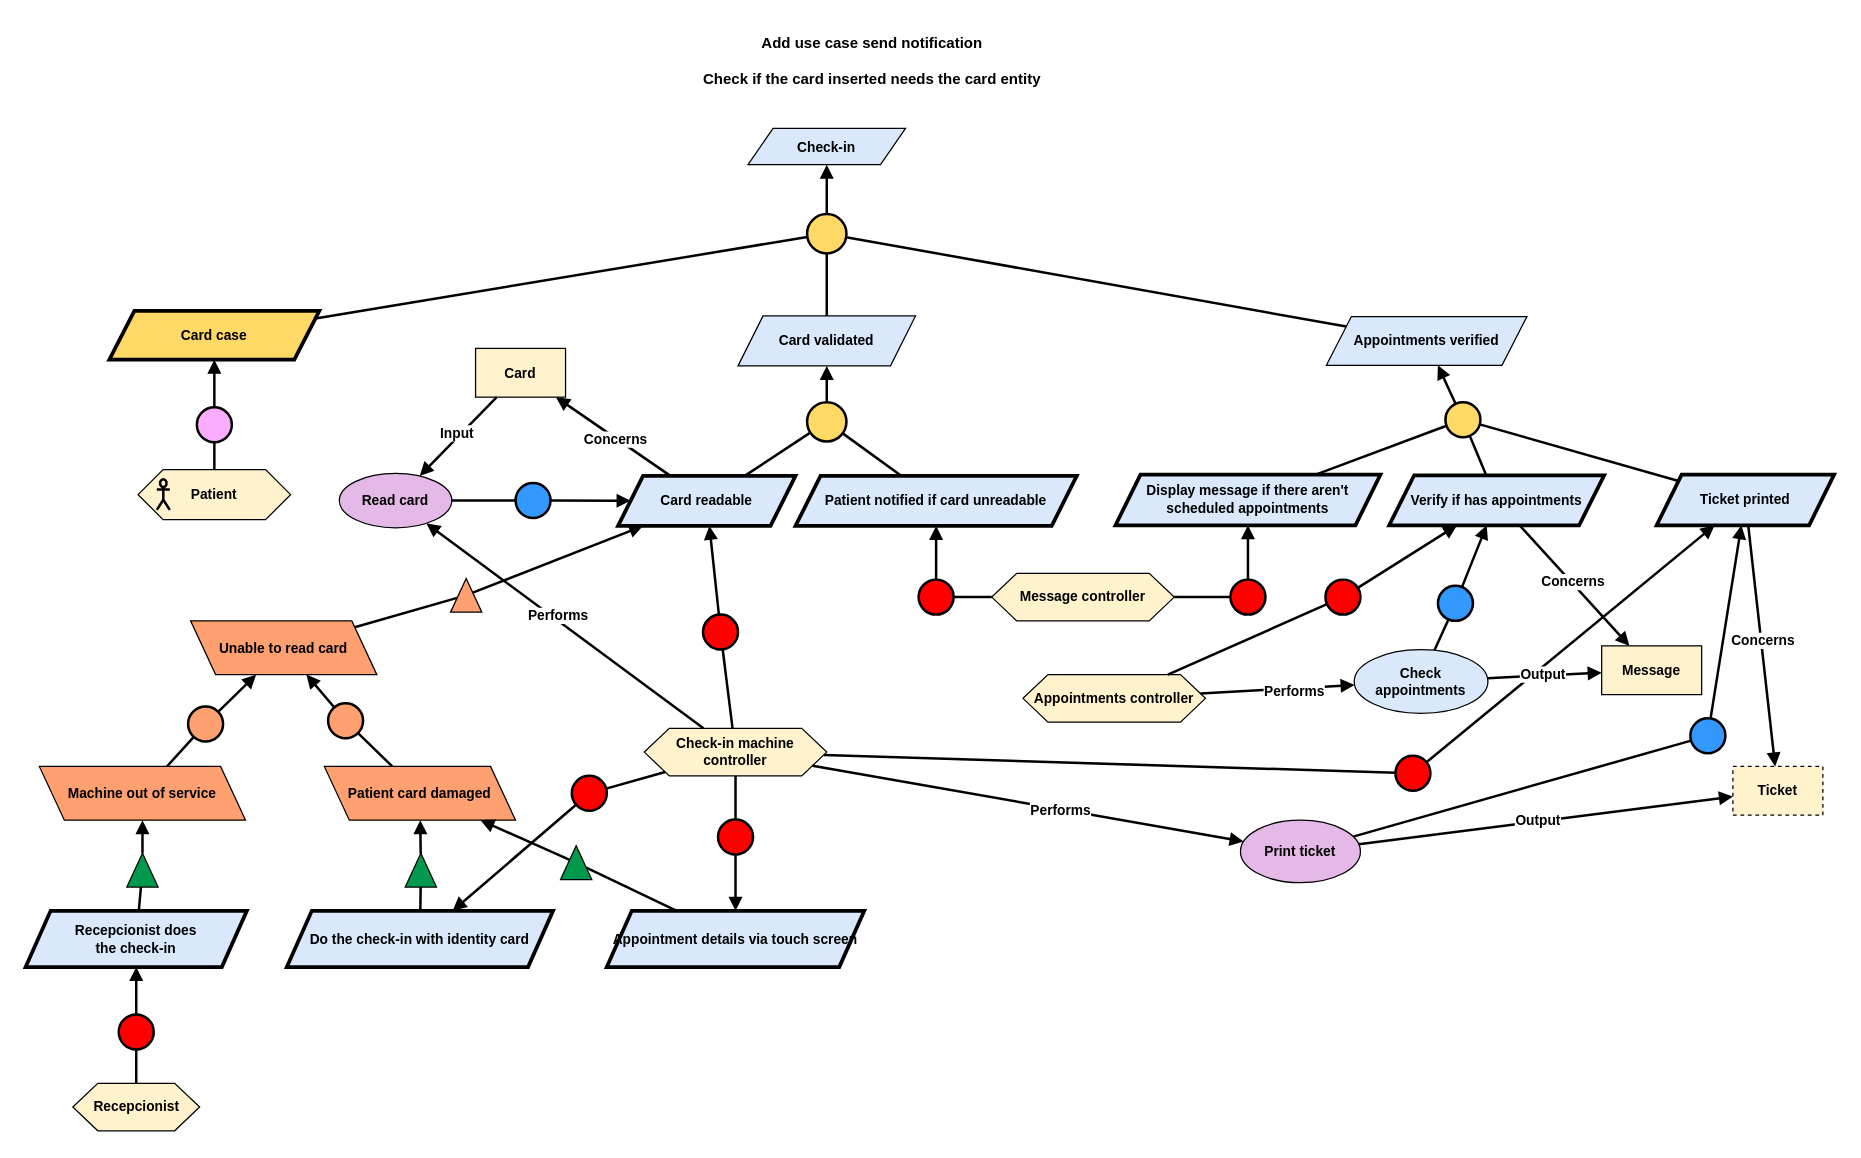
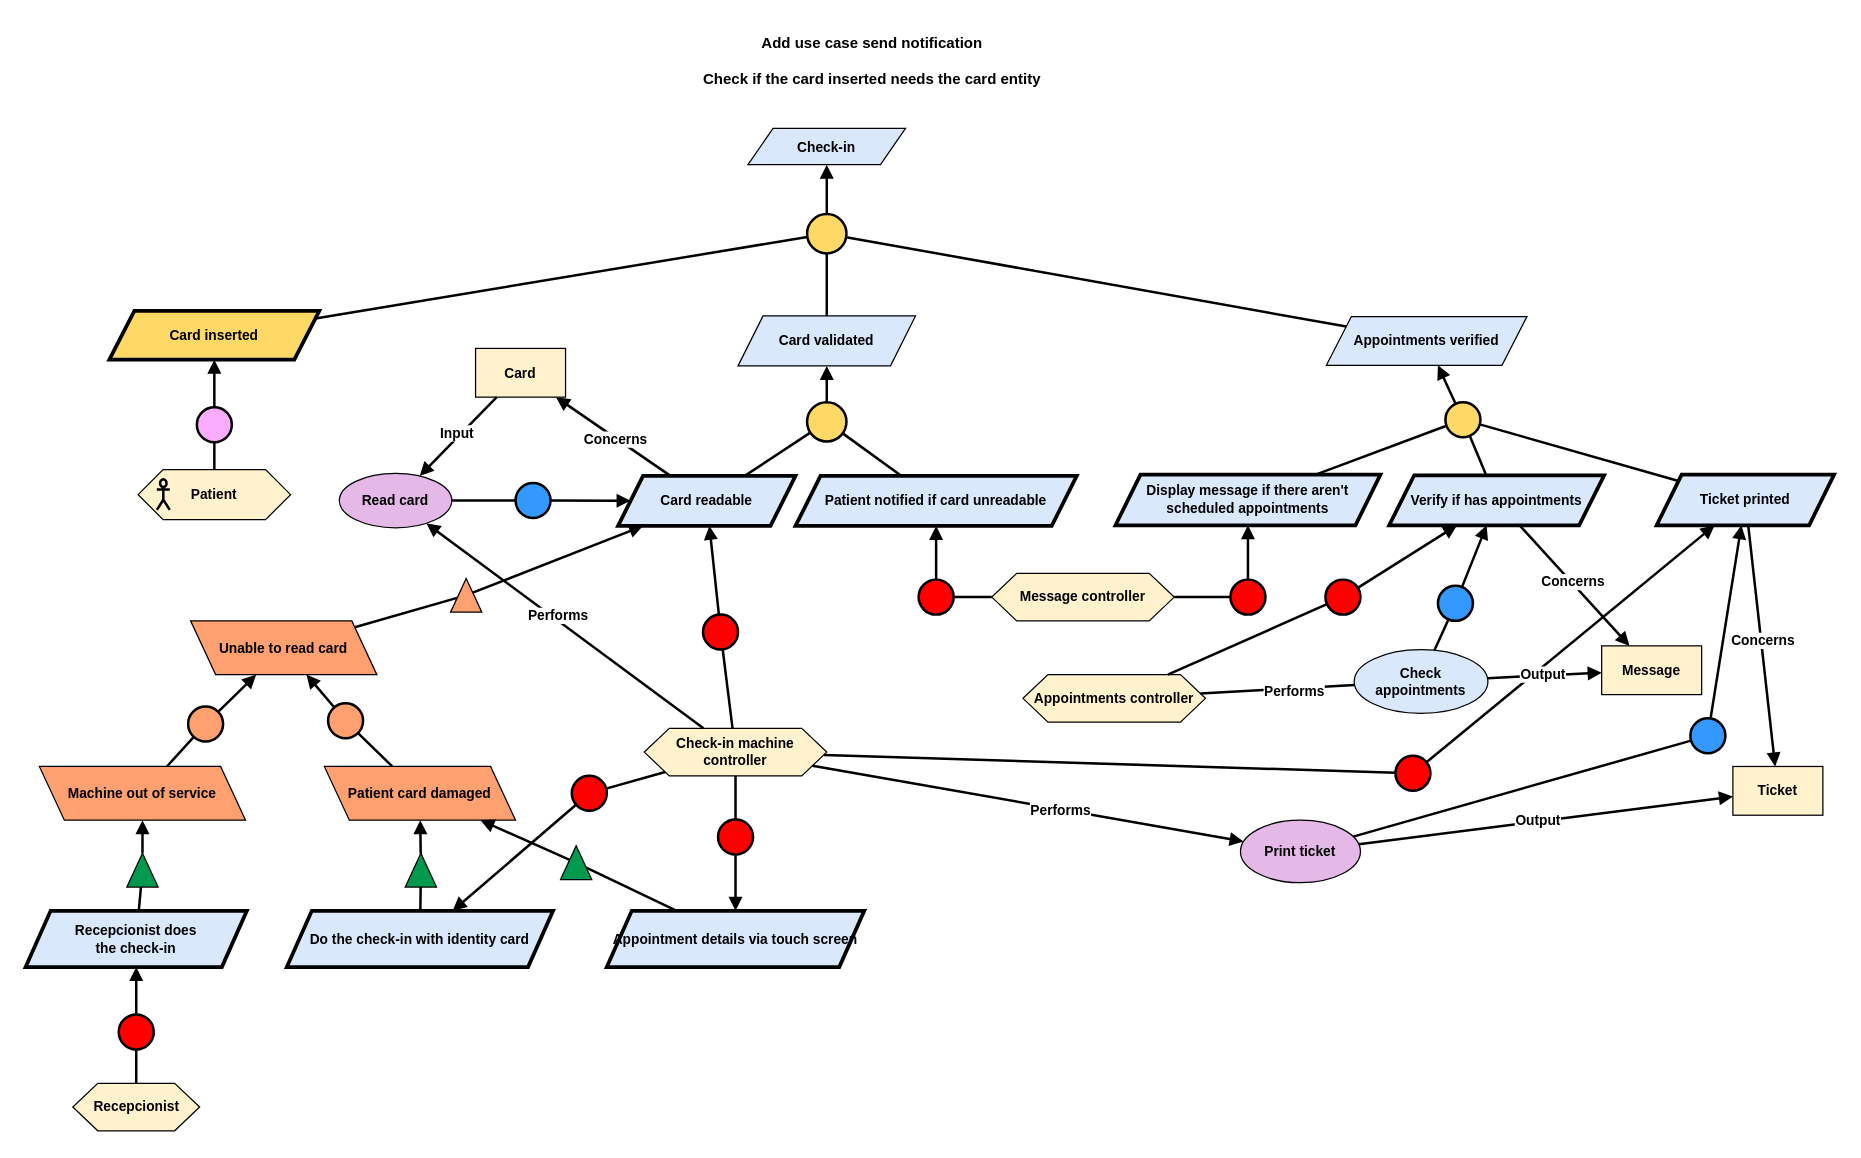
- <mxCell id="2" value="&lt;b&gt;Card case&lt;/b&gt;" style="shape=parallelogram;perimeter=parallelogramPerimeter;whiteSpace=wrap;html=1;fixedSize=1;fillColor=#FFD966;strokeColor=#000000;strokeWidth=3;fontFamily=Helvetica;fontSize=11;fontColor=default;labelBackgroundColor=none;" parent="1" vertex="1"><mxGeometry x="87" y="248" width="168" height="39" as="geometry" /></mxCell>
+ <mxCell id="2" value="&lt;b&gt;Card inserted&lt;/b&gt;" style="shape=parallelogram;perimeter=parallelogramPerimeter;whiteSpace=wrap;html=1;fixedSize=1;fillColor=#FFD966;strokeColor=#000000;strokeWidth=3;fontFamily=Helvetica;fontSize=11;fontColor=default;labelBackgroundColor=none;" parent="1" vertex="1"><mxGeometry x="87" y="248" width="168" height="39" as="geometry" /></mxCell>
- <mxCell id="53" value="" style="endArrow=block;html=1;rounded=0;endFill=1;strokeWidth=2;" parent="1" source="46" target="45" edge="1"><mxGeometry width="50" height="50" relative="1" as="geometry"><mxPoint x="1204.76" y="659" as="sourcePoint" /><mxPoint x="1088.76" y="651" as="targetPoint" /></mxGeometry></mxCell>
+ <mxCell id="53" value="" style="endArrow=none;html=1;rounded=0;endFill=1;strokeWidth=2;" parent="1" source="46" target="45" edge="1"><mxGeometry width="50" height="50" relative="1" as="geometry"><mxPoint x="1204.76" y="659" as="sourcePoint" /><mxPoint x="1088.76" y="651" as="targetPoint" /></mxGeometry></mxCell>
- <mxCell id="55" value="&lt;b&gt;Ticket&lt;/b&gt;" style="rounded=0;whiteSpace=wrap;html=1;fillColor=#FFF2CC;fontFamily=Helvetica;fontSize=11;fontColor=default;labelBackgroundColor=none;dashed=1;" parent="1" vertex="1"><mxGeometry x="1386" y="612.5" width="72" height="39" as="geometry" /></mxCell>
+ <mxCell id="55" value="&lt;b&gt;Ticket&lt;/b&gt;" style="rounded=0;whiteSpace=wrap;html=1;fillColor=#FFF2CC;fontFamily=Helvetica;fontSize=11;fontColor=default;labelBackgroundColor=none;" parent="1" vertex="1"><mxGeometry x="1386" y="612.5" width="72" height="39" as="geometry" /></mxCell>
